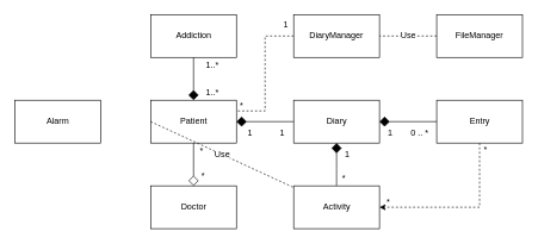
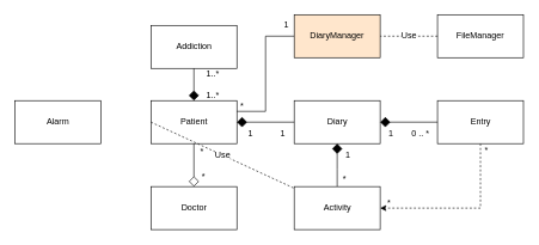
- <mxCell id="10" value="Addiction" style="html=1;" parent="1" vertex="1"><mxGeometry x="210" y="20" width="120" height="60" as="geometry" /></mxCell>
+ <mxCell id="10" value="Addiction" style="html=1;" parent="1" vertex="1"><mxGeometry x="210" y="35" width="120" height="60" as="geometry" /></mxCell>
- <mxCell id="23" value="DiaryManager" style="rounded=0;whiteSpace=wrap;html=1;" parent="1" vertex="1"><mxGeometry x="410" y="20" width="120" height="60" as="geometry" /></mxCell>
+ <mxCell id="23" value="DiaryManager" style="rounded=0;whiteSpace=wrap;html=1;fillColor=#ffe6cc;" parent="1" vertex="1"><mxGeometry x="410" y="20" width="120" height="60" as="geometry" /></mxCell>
- <mxCell id="22" style="edgeStyle=orthogonalEdgeStyle;rounded=0;orthogonalLoop=1;jettySize=auto;html=1;entryX=1;entryY=0.25;entryDx=0;entryDy=0;endArrow=none;endFill=0;dashed=1;" parent="1" source="23" target="2" edge="1"><mxGeometry relative="1" as="geometry" /></mxCell>
+ <mxCell id="22" style="edgeStyle=orthogonalEdgeStyle;rounded=0;orthogonalLoop=1;jettySize=auto;html=1;entryX=1;entryY=0.25;entryDx=0;entryDy=0;endArrow=none;endFill=0;" parent="1" source="23" target="2" edge="1"><mxGeometry relative="1" as="geometry" /></mxCell>
